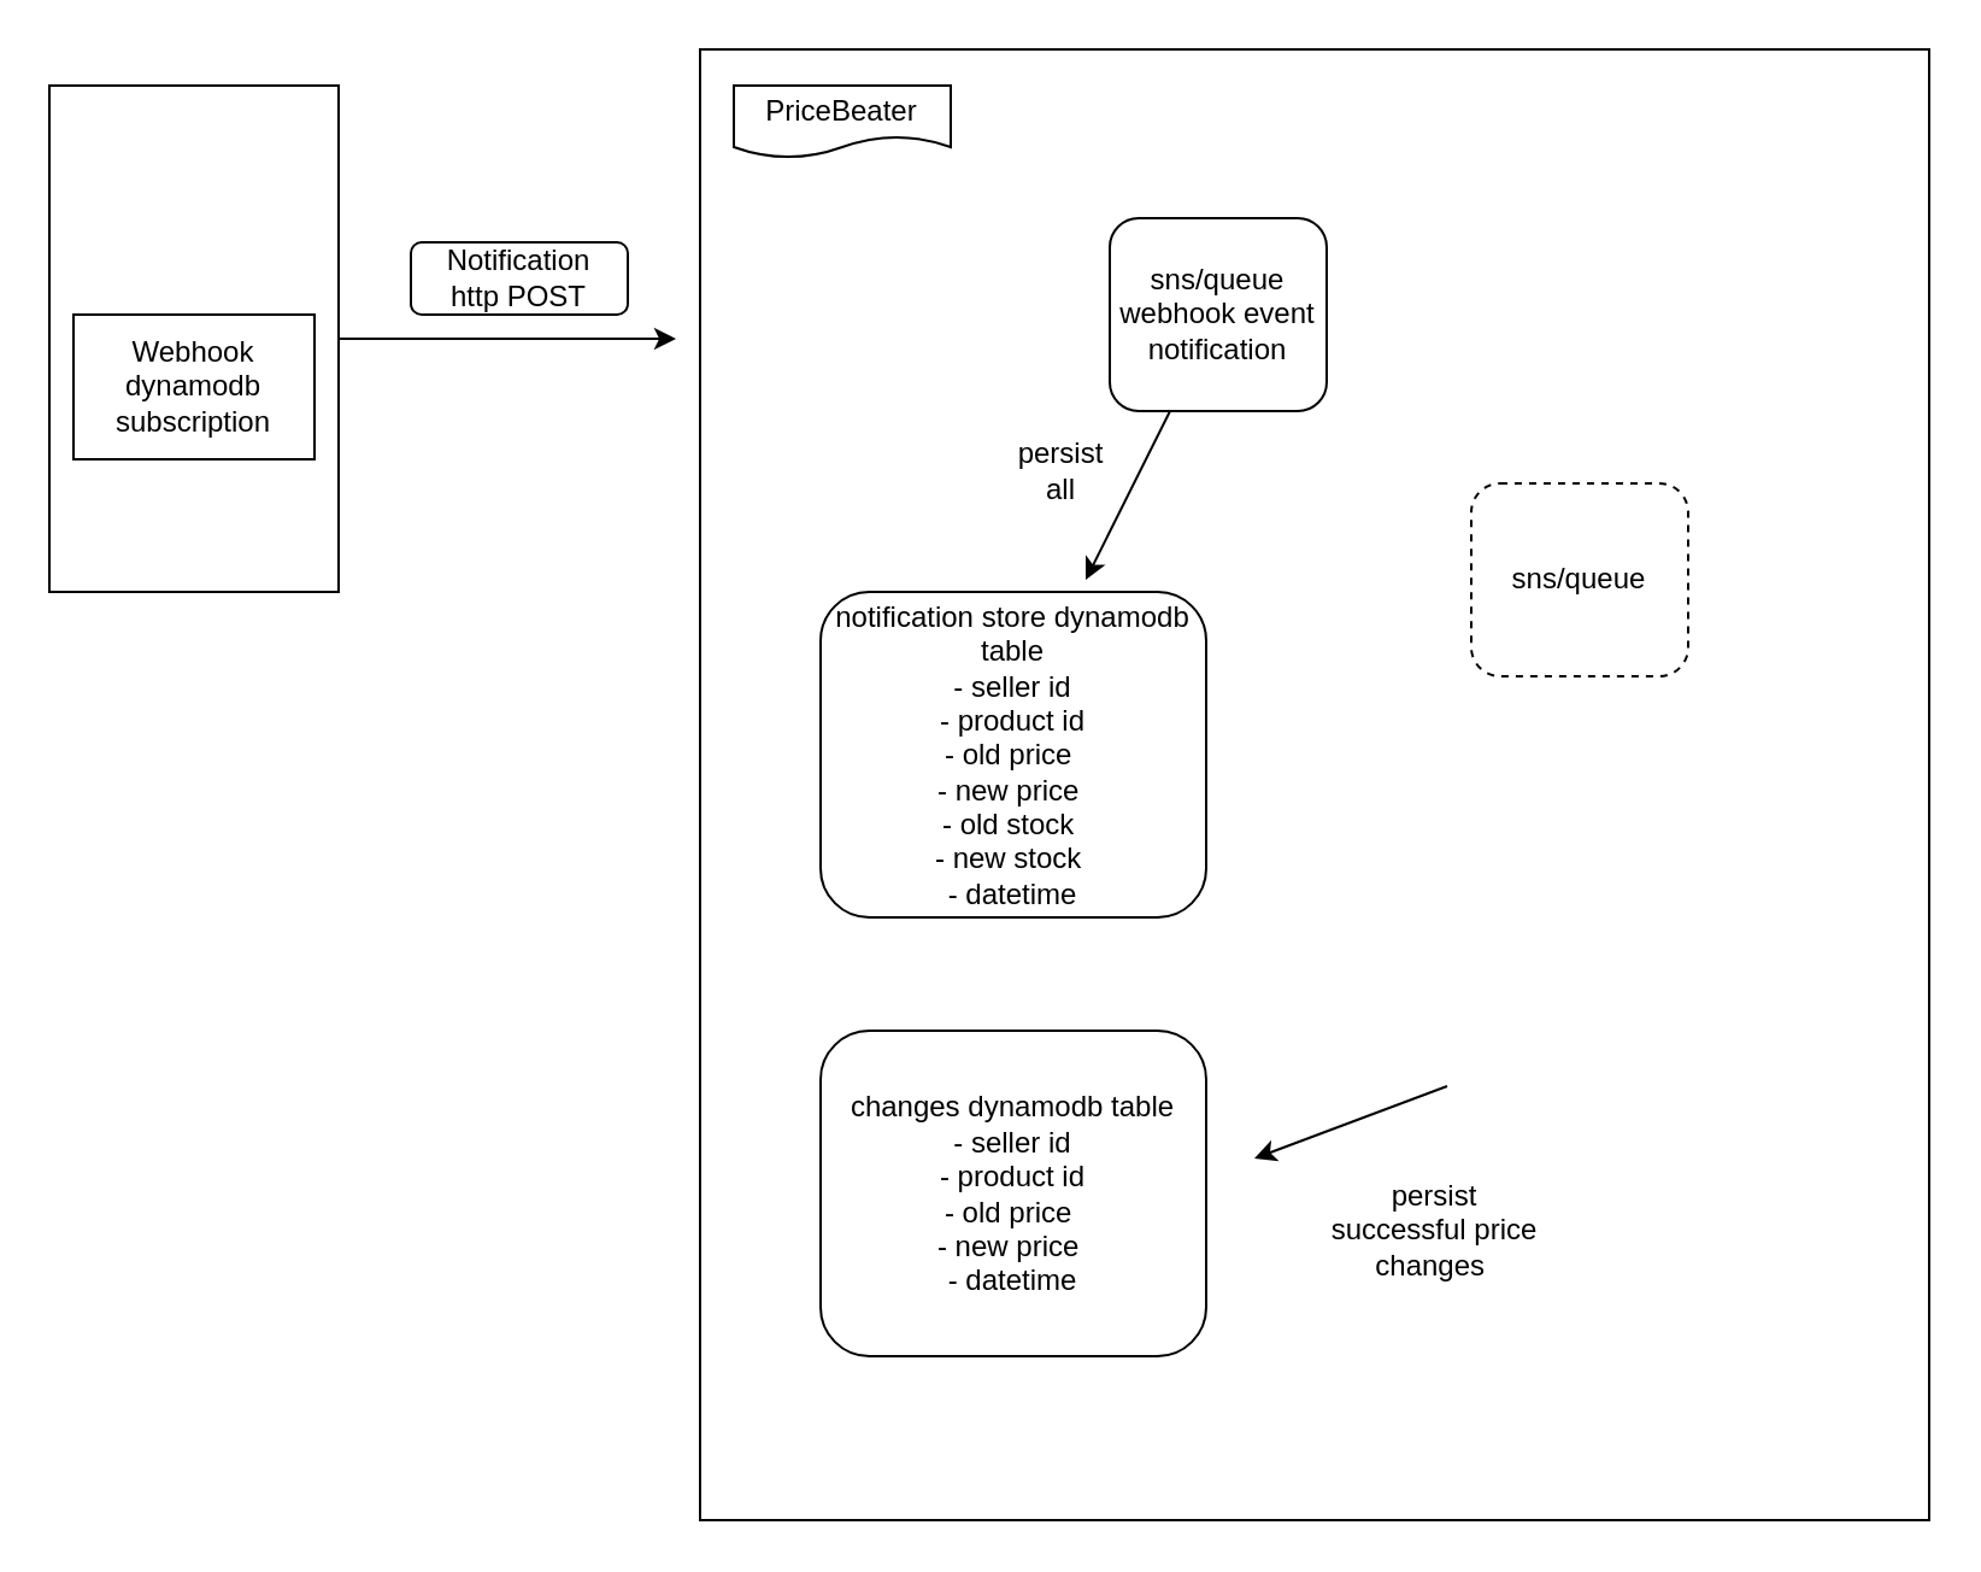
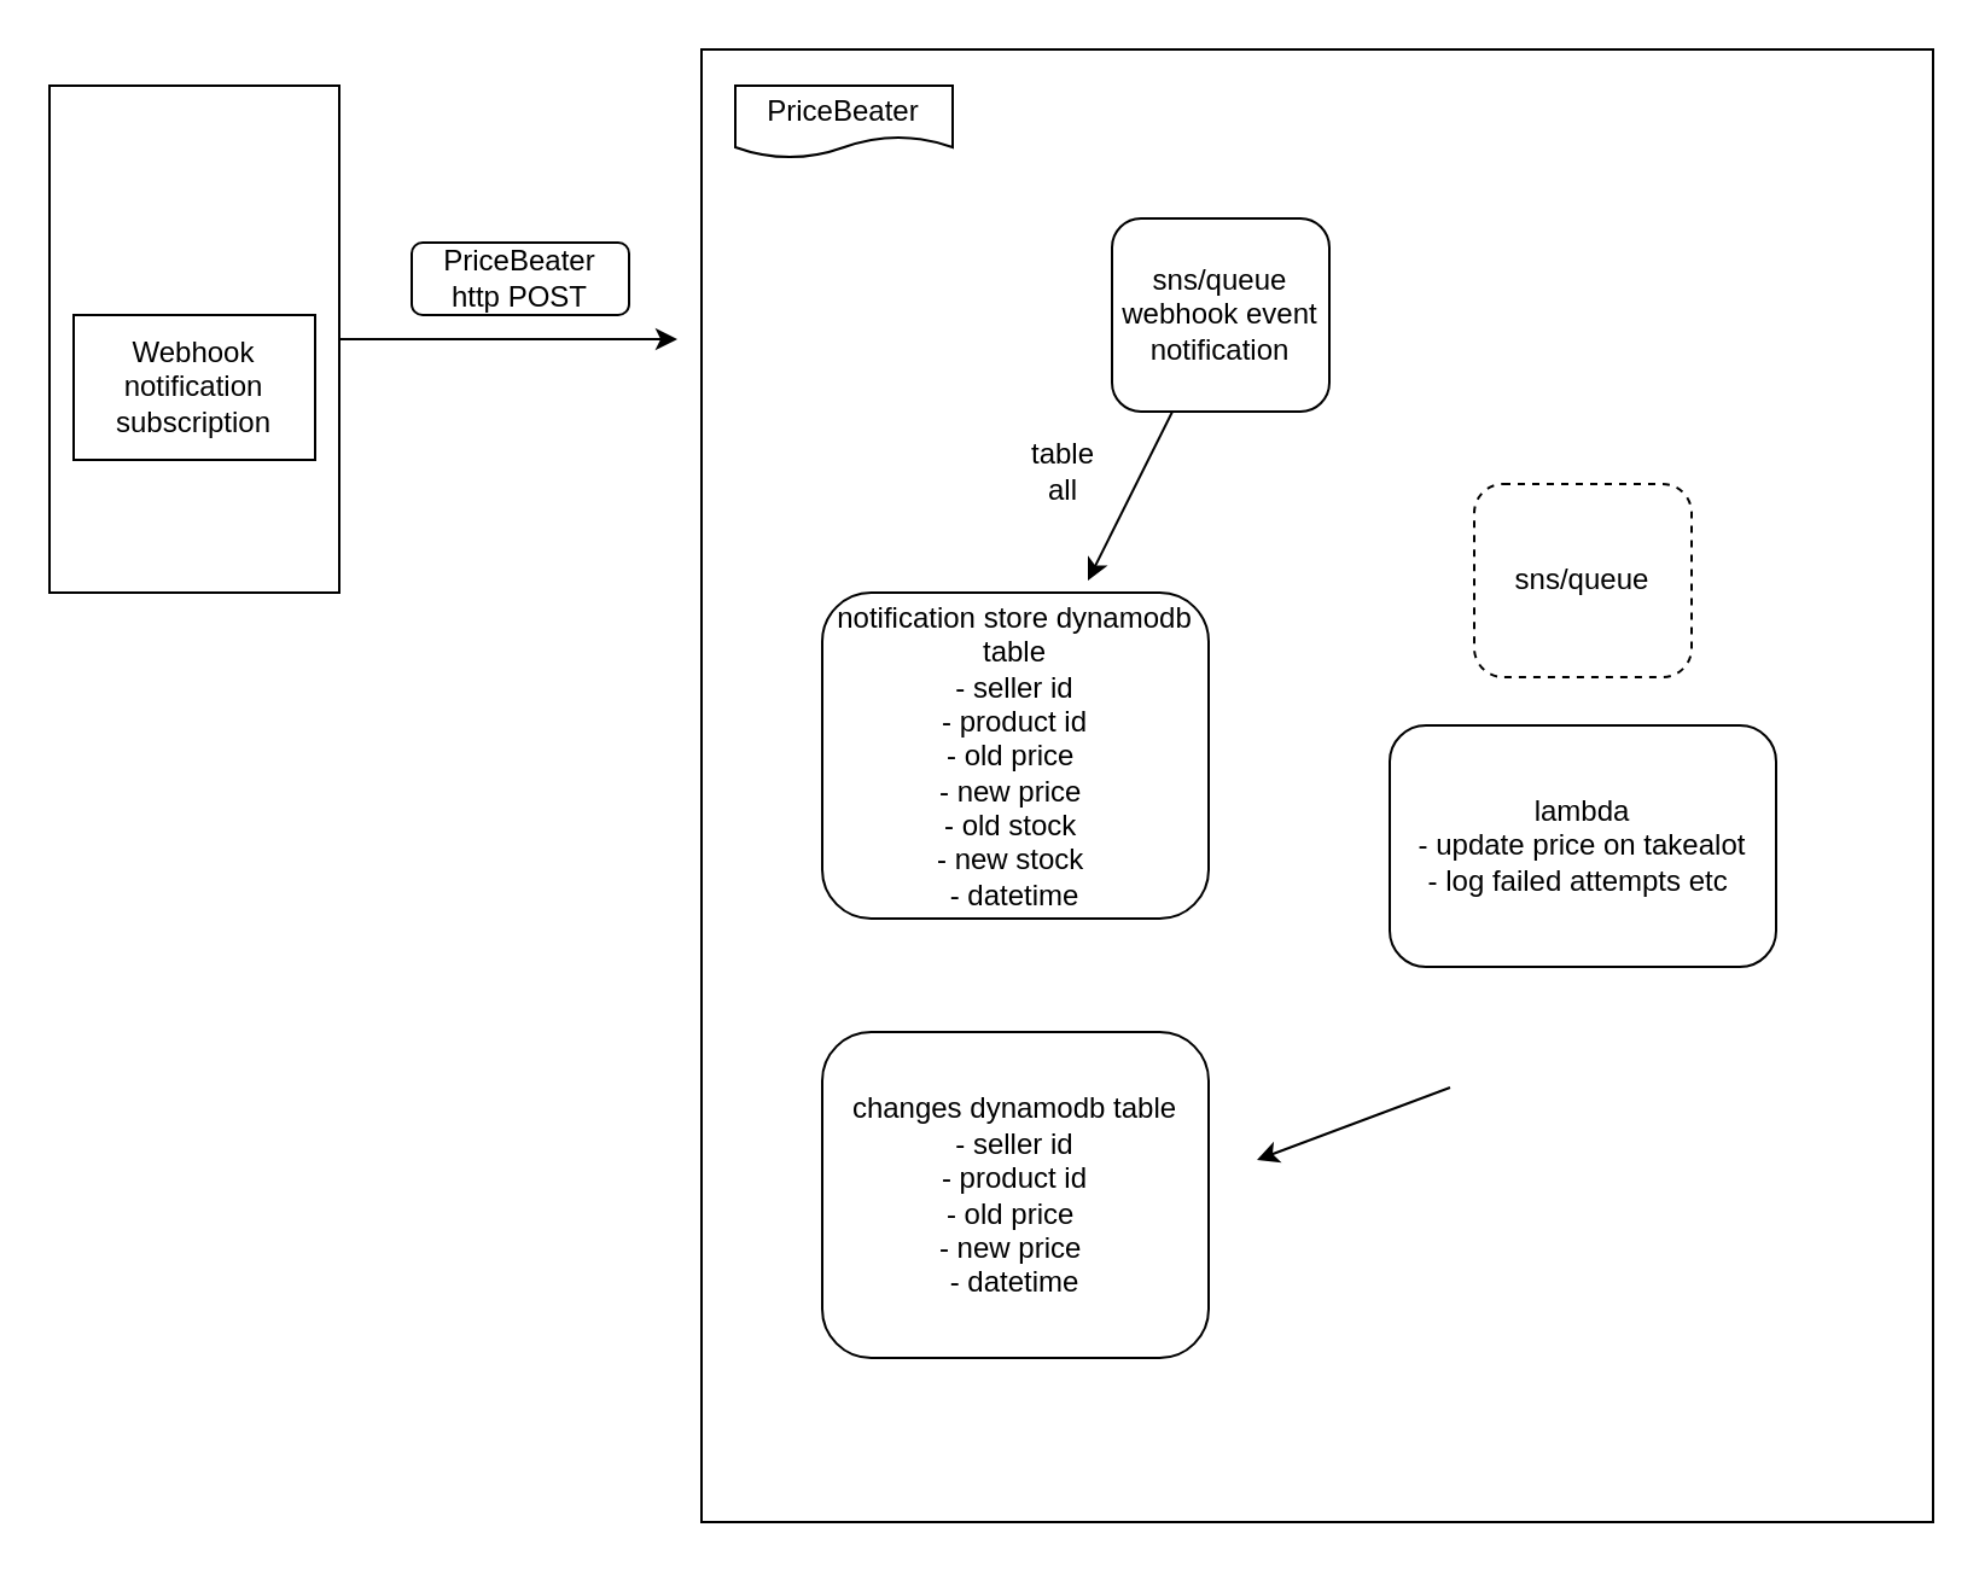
- <mxCell id="7" value="Notification&lt;br&gt;http POST" style="rounded=1;whiteSpace=wrap;html=1;" vertex="1" parent="1"><mxGeometry x="170" y="100" width="90" height="30" as="geometry" /></mxCell>
+ <mxCell id="7" value="PriceBeater&lt;br&gt;http POST" style="rounded=1;whiteSpace=wrap;html=1;" vertex="1" parent="1"><mxGeometry x="170" y="100" width="90" height="30" as="geometry" /></mxCell>
- <mxCell id="6" value="Webhook dynamodb subscription" style="rounded=0;whiteSpace=wrap;html=1;" vertex="1" parent="1"><mxGeometry x="30" y="130" width="100" height="60" as="geometry" /></mxCell>
+ <mxCell id="6" value="Webhook notification subscription" style="rounded=0;whiteSpace=wrap;html=1;" vertex="1" parent="1"><mxGeometry x="30" y="130" width="100" height="60" as="geometry" /></mxCell>
- <mxCell id="12" value="persist&lt;br&gt;all" style="text;html=1;align=center;verticalAlign=middle;whiteSpace=wrap;rounded=0;" vertex="1" parent="1"><mxGeometry x="410" y="180" width="60" height="30" as="geometry" /></mxCell>
+ <mxCell id="12" value="table&lt;br&gt;all" style="text;html=1;align=center;verticalAlign=middle;whiteSpace=wrap;rounded=0;" vertex="1" parent="1"><mxGeometry x="410" y="180" width="60" height="30" as="geometry" /></mxCell>
+ <mxCell id="11" value="lambda&lt;div&gt;&lt;span style=&quot;background-color: initial;&quot;&gt;- update price on takealot&lt;/span&gt;&lt;/div&gt;&lt;div&gt;&lt;span style=&quot;background-color: initial;&quot;&gt;- log failed attempts etc&amp;nbsp;&lt;/span&gt;&lt;/div&gt;" style="rounded=1;whiteSpace=wrap;html=1;" vertex="1" parent="1"><mxGeometry x="575" y="300" width="160" height="100" as="geometry" /></mxCell>
- <mxCell id="16" value="persist successful price changes&amp;nbsp;" style="text;html=1;align=center;verticalAlign=middle;whiteSpace=wrap;rounded=0;" vertex="1" parent="1"><mxGeometry x="550" y="470" width="90" height="80" as="geometry" /></mxCell>
